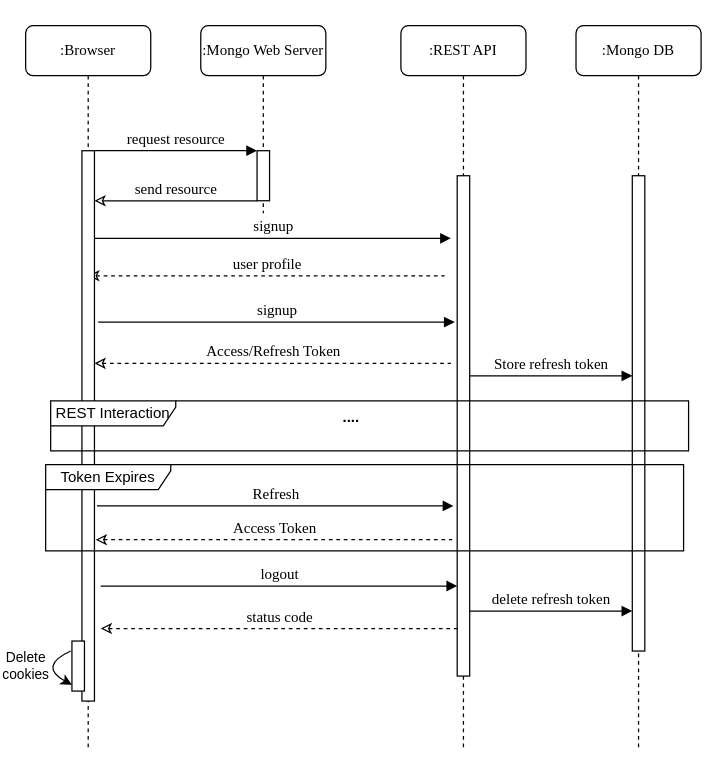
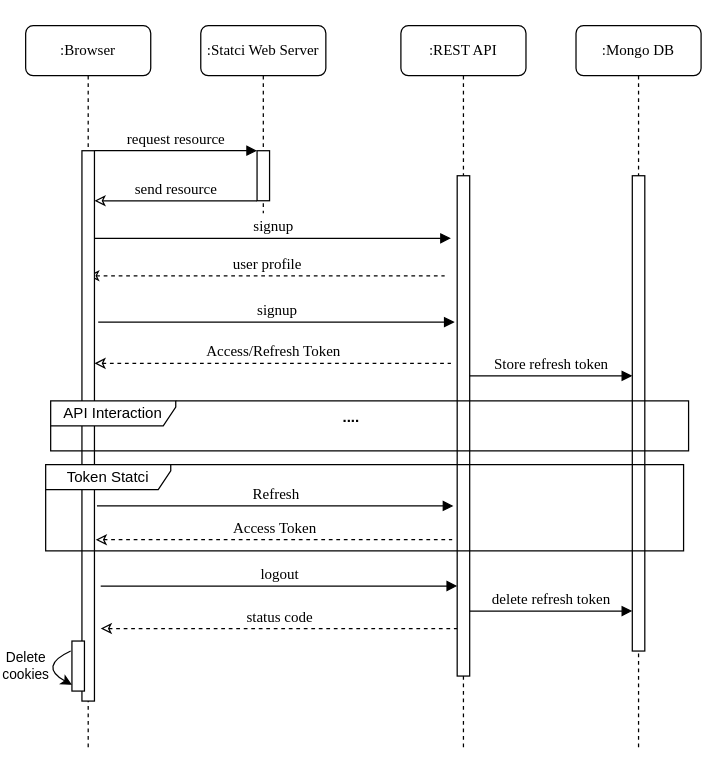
- <mxCell id="2" value=":Mongo Web Server" style="shape=umlLifeline;perimeter=lifelinePerimeter;whiteSpace=wrap;html=1;container=1;collapsible=0;recursiveResize=0;outlineConnect=0;rounded=1;shadow=0;comic=0;labelBackgroundColor=none;strokeWidth=1;fontFamily=Verdana;fontSize=12;align=center;" parent="1" vertex="1"><mxGeometry x="160" y="20" width="100" height="150" as="geometry" /></mxCell>
+ <mxCell id="2" value=":Statci Web Server" style="shape=umlLifeline;perimeter=lifelinePerimeter;whiteSpace=wrap;html=1;container=1;collapsible=0;recursiveResize=0;outlineConnect=0;rounded=1;shadow=0;comic=0;labelBackgroundColor=none;strokeWidth=1;fontFamily=Verdana;fontSize=12;align=center;" parent="1" vertex="1"><mxGeometry x="160" y="20" width="100" height="150" as="geometry" /></mxCell>
- <mxCell id="22" value="REST Interaction" style="shape=umlFrame;whiteSpace=wrap;html=1;pointerEvents=0;width=100;height=20;" vertex="1" parent="1"><mxGeometry x="40" y="320" width="510" height="40" as="geometry" /></mxCell>
+ <mxCell id="22" value="API Interaction" style="shape=umlFrame;whiteSpace=wrap;html=1;pointerEvents=0;width=100;height=20;" vertex="1" parent="1"><mxGeometry x="40" y="320" width="510" height="40" as="geometry" /></mxCell>
- <mxCell id="24" value="Token Expires" style="shape=umlFrame;whiteSpace=wrap;html=1;pointerEvents=0;width=100;height=20;" vertex="1" parent="1"><mxGeometry x="36" y="371" width="510" height="69" as="geometry" /></mxCell>
+ <mxCell id="24" value="Token Statci" style="shape=umlFrame;whiteSpace=wrap;html=1;pointerEvents=0;width=100;height=20;" vertex="1" parent="1"><mxGeometry x="36" y="371" width="510" height="69" as="geometry" /></mxCell>
